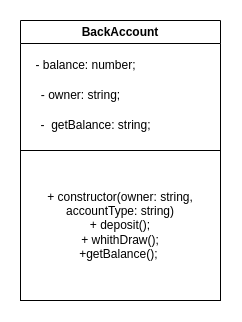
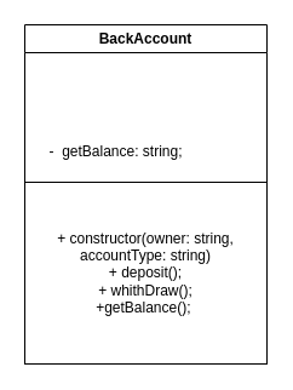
- <mxCell id="3" value="- balance: number;" style="text;html=1;align=center;verticalAlign=middle;resizable=0;points=[];autosize=1;strokeColor=none;fillColor=none;" vertex="1" parent="2"><mxGeometry x="5" y="30" width="120" height="30" as="geometry" /></mxCell>
- <mxCell id="4" value="- owner: string;" style="text;html=1;align=center;verticalAlign=middle;resizable=0;points=[];autosize=1;strokeColor=none;fillColor=none;" vertex="1" parent="2"><mxGeometry x="10" y="60" width="100" height="30" as="geometry" /></mxCell>
